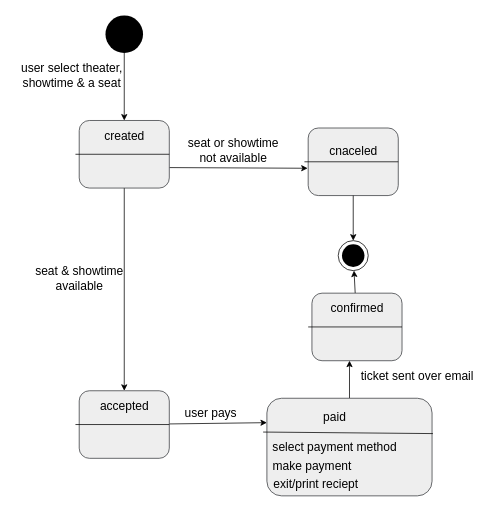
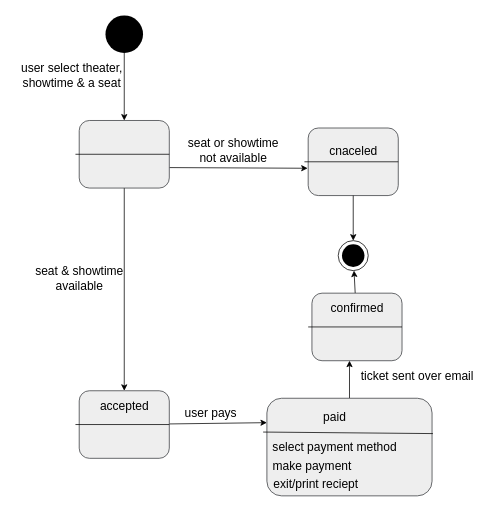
- <mxCell id="7" value="&lt;font color=&quot;#000000&quot; style=&quot;font-size: 16px&quot;&gt;created&lt;/font&gt;" style="text;html=1;align=center;verticalAlign=middle;resizable=0;points=[];autosize=1;" parent="1" vertex="1"><mxGeometry x="130" y="170" width="70" height="20" as="geometry" /></mxCell>
